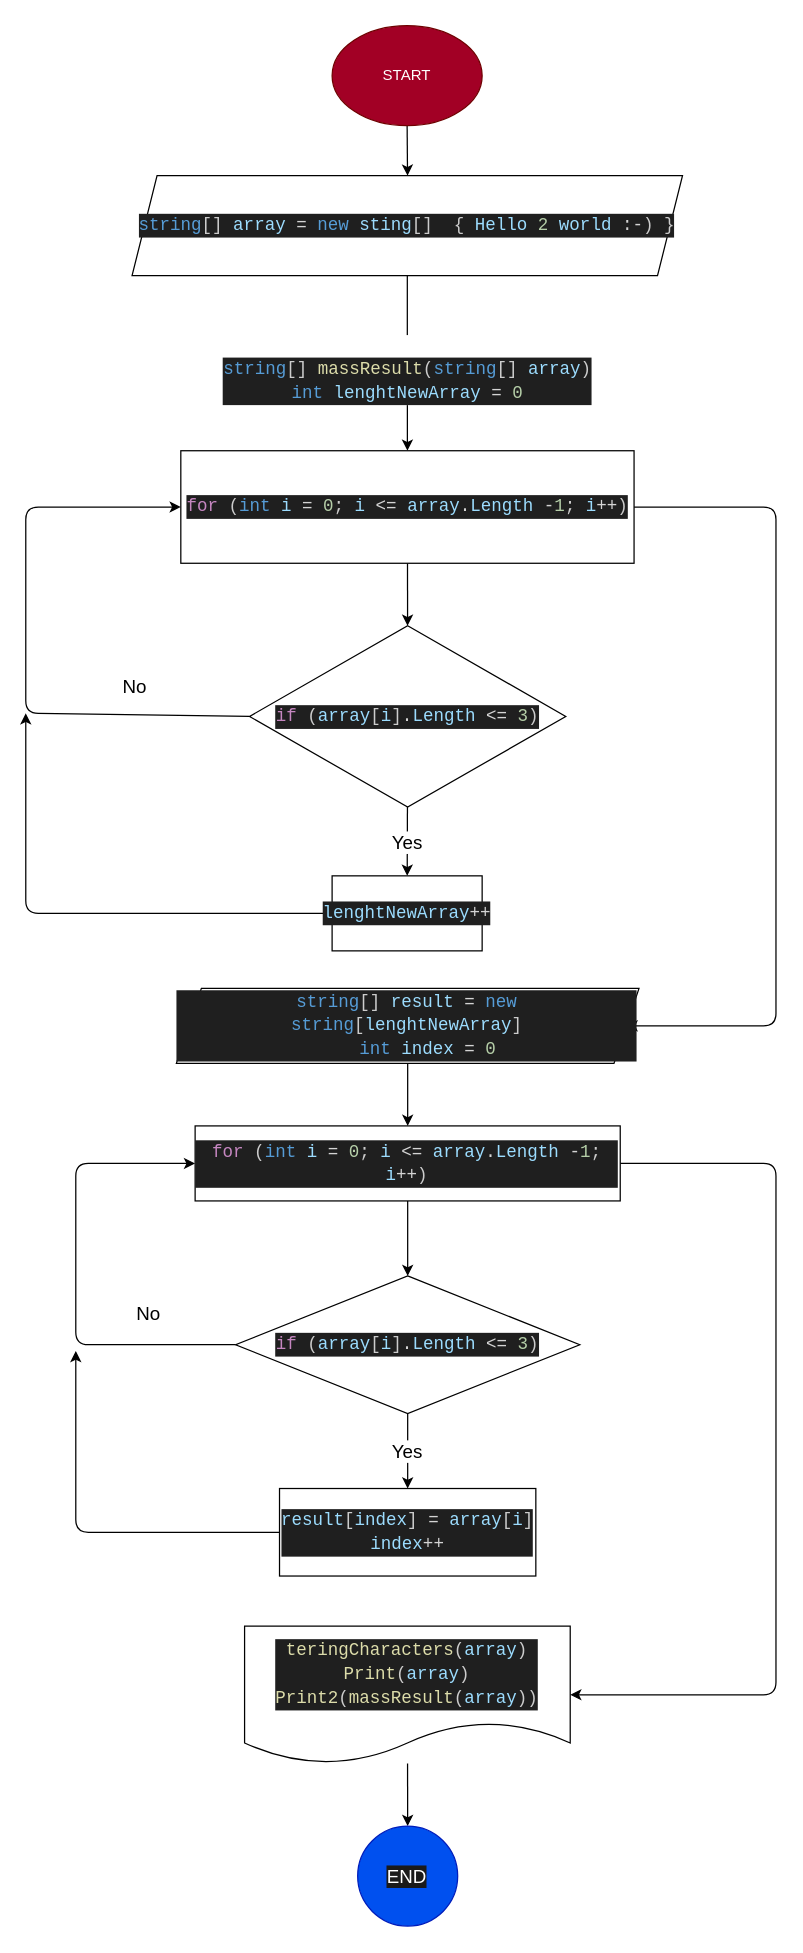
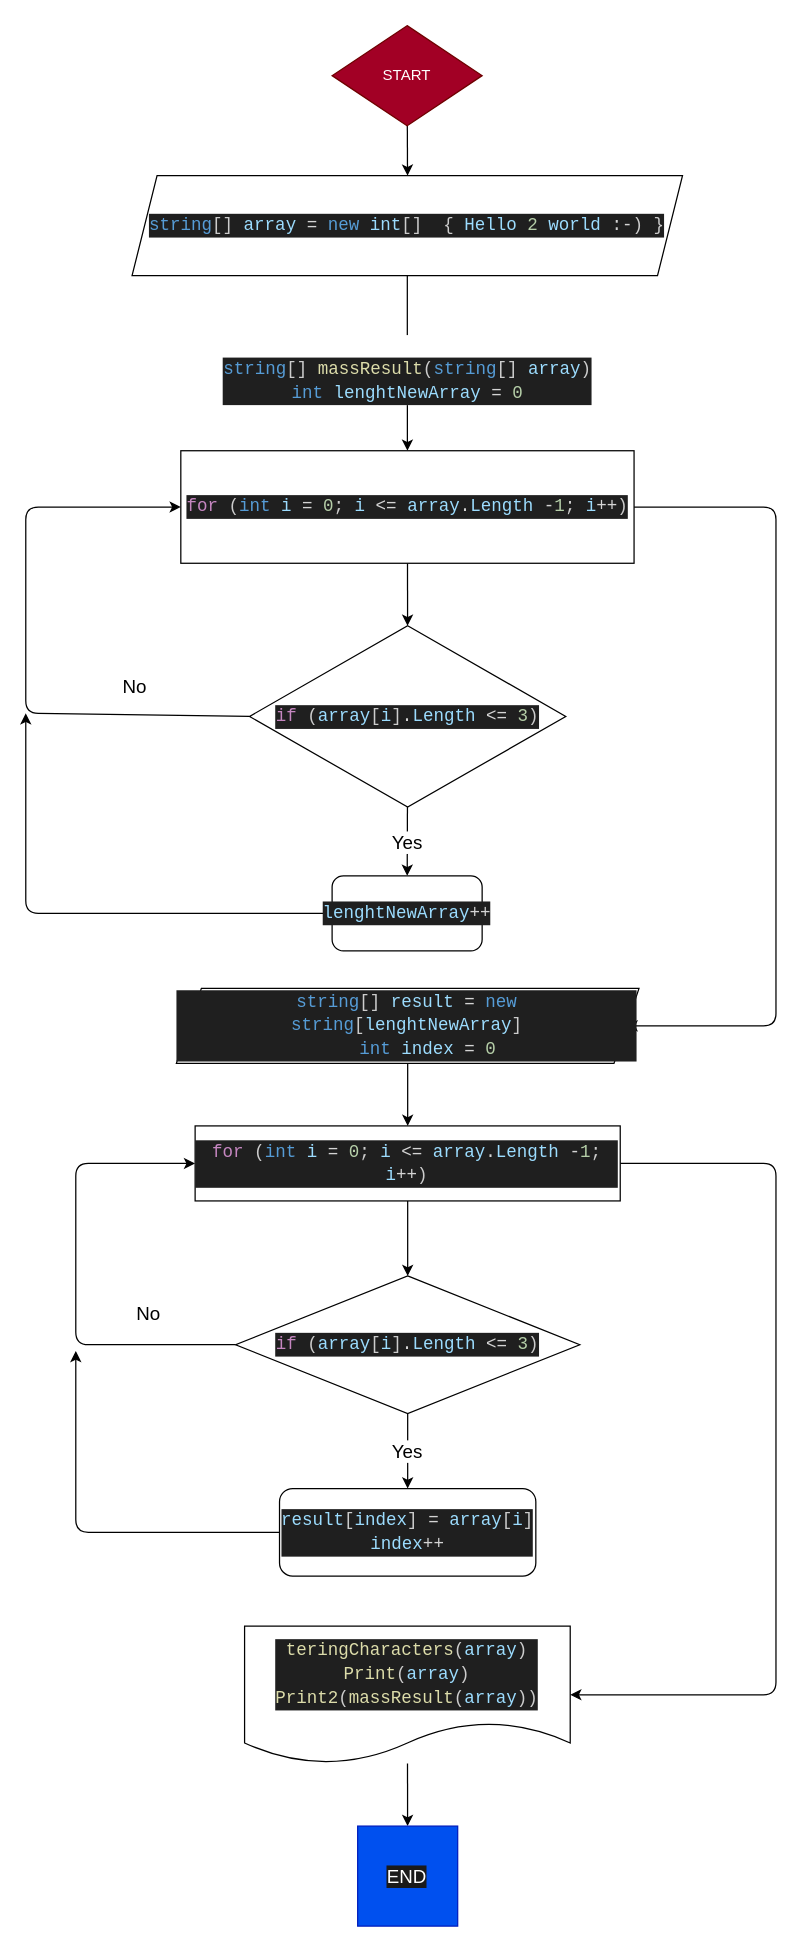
- <mxCell id="3" value="START" style="ellipse;whiteSpace=wrap;html=1;fillColor=#a20025;fontColor=#ffffff;strokeColor=#6F0000;" vertex="1" parent="1"><mxGeometry x="265" y="20" width="120" height="80" as="geometry" /></mxCell>
+ <mxCell id="3" value="START" style="rhombus;whiteSpace=wrap;html=1;fillColor=#a20025;fontColor=#ffffff;strokeColor=#6F0000;" vertex="1" parent="1"><mxGeometry x="265" y="20" width="120" height="80" as="geometry" /></mxCell>
- <mxCell id="5" value="&lt;div style=&quot;background-color: rgb(31, 31, 31); font-family: Consolas, &amp;quot;Courier New&amp;quot;, monospace; font-size: 14px; line-height: 19px;&quot;&gt;&lt;div style=&quot;color: rgb(204, 204, 204);&quot;&gt;&lt;span style=&quot;color: #569cd6;&quot;&gt;string&lt;/span&gt;[] &lt;span style=&quot;color: #9cdcfe;&quot;&gt;array&lt;/span&gt; &lt;span style=&quot;color: #d4d4d4;&quot;&gt;=&lt;/span&gt; &lt;span style=&quot;color: #569cd6;&quot;&gt;new&lt;/span&gt; &lt;span style=&quot;color: #9cdcfe;&quot;&gt;sting&lt;/span&gt;[] &amp;nbsp;{ &lt;span style=&quot;color: #9cdcfe;&quot;&gt;Hello&lt;/span&gt; &lt;span style=&quot;color: #b5cea8;&quot;&gt;2&lt;/span&gt; &lt;span style=&quot;color: #9cdcfe;&quot;&gt;world&lt;/span&gt; &lt;span style=&quot;color: #d4d4d4;&quot;&gt;:&lt;/span&gt;&lt;span style=&quot;color: #d4d4d4;&quot;&gt;-&lt;/span&gt;) }&lt;/div&gt;&lt;/div&gt;" style="shape=parallelogram;perimeter=parallelogramPerimeter;whiteSpace=wrap;html=1;fixedSize=1;" vertex="1" parent="1"><mxGeometry x="105" y="140" width="440.25" height="80" as="geometry" /></mxCell>
+ <mxCell id="5" value="&lt;div style=&quot;background-color: rgb(31, 31, 31); font-family: Consolas, &amp;quot;Courier New&amp;quot;, monospace; font-size: 14px; line-height: 19px;&quot;&gt;&lt;div style=&quot;color: rgb(204, 204, 204);&quot;&gt;&lt;span style=&quot;color: #569cd6;&quot;&gt;string&lt;/span&gt;[] &lt;span style=&quot;color: #9cdcfe;&quot;&gt;array&lt;/span&gt; &lt;span style=&quot;color: #d4d4d4;&quot;&gt;=&lt;/span&gt; &lt;span style=&quot;color: #569cd6;&quot;&gt;new&lt;/span&gt; &lt;span style=&quot;color: #9cdcfe;&quot;&gt;int&lt;/span&gt;[] &amp;nbsp;{ &lt;span style=&quot;color: #9cdcfe;&quot;&gt;Hello&lt;/span&gt; &lt;span style=&quot;color: #b5cea8;&quot;&gt;2&lt;/span&gt; &lt;span style=&quot;color: #9cdcfe;&quot;&gt;world&lt;/span&gt; &lt;span style=&quot;color: #d4d4d4;&quot;&gt;:&lt;/span&gt;&lt;span style=&quot;color: #d4d4d4;&quot;&gt;-&lt;/span&gt;) }&lt;/div&gt;&lt;/div&gt;" style="shape=parallelogram;perimeter=parallelogramPerimeter;whiteSpace=wrap;html=1;fixedSize=1;" vertex="1" parent="1"><mxGeometry x="105" y="140" width="440.25" height="80" as="geometry" /></mxCell>
- <mxCell id="13" value="&lt;div style=&quot;color: rgb(204, 204, 204); background-color: rgb(31, 31, 31); font-family: Consolas, &amp;quot;Courier New&amp;quot;, monospace; font-size: 14px; line-height: 19px;&quot;&gt;&lt;span style=&quot;color: #9cdcfe;&quot;&gt;lenghtNewArray&lt;/span&gt;&lt;span style=&quot;color: #d4d4d4;&quot;&gt;++&lt;/span&gt;&lt;/div&gt;" style="whiteSpace=wrap;html=1;" vertex="1" parent="1"><mxGeometry x="265" y="700" width="120" height="60" as="geometry" /></mxCell>
+ <mxCell id="13" value="&lt;div style=&quot;color: rgb(204, 204, 204); background-color: rgb(31, 31, 31); font-family: Consolas, &amp;quot;Courier New&amp;quot;, monospace; font-size: 14px; line-height: 19px;&quot;&gt;&lt;span style=&quot;color: #9cdcfe;&quot;&gt;lenghtNewArray&lt;/span&gt;&lt;span style=&quot;color: #d4d4d4;&quot;&gt;++&lt;/span&gt;&lt;/div&gt;" style="whiteSpace=wrap;html=1;rounded=1;" vertex="1" parent="1"><mxGeometry x="265" y="700" width="120" height="60" as="geometry" /></mxCell>
- <mxCell id="23" value="&lt;div style=&quot;background-color: rgb(31, 31, 31); font-family: Consolas, &amp;quot;Courier New&amp;quot;, monospace; font-size: 14px; line-height: 19px;&quot;&gt;&lt;div style=&quot;&quot;&gt;&lt;span style=&quot;color: rgb(156, 220, 254);&quot;&gt;result&lt;/span&gt;&lt;font color=&quot;#cccccc&quot;&gt;[&lt;/font&gt;&lt;font color=&quot;#9cdcfe&quot;&gt;index&lt;/font&gt;&lt;font color=&quot;#cccccc&quot;&gt;] &lt;/font&gt;&lt;span style=&quot;color: rgb(212, 212, 212);&quot;&gt;=&lt;/span&gt; &lt;span style=&quot;color: rgb(156, 220, 254);&quot;&gt;array&lt;/span&gt;&lt;font color=&quot;#cccccc&quot;&gt;[&lt;/font&gt;&lt;span style=&quot;color: rgb(156, 220, 254);&quot;&gt;i&lt;/span&gt;&lt;font color=&quot;#cccccc&quot;&gt;]&lt;/font&gt;&lt;/div&gt;&lt;div style=&quot;color: rgb(204, 204, 204);&quot;&gt;&lt;span style=&quot;color: rgb(156, 220, 254);&quot;&gt;index&lt;/span&gt;&lt;span style=&quot;color: rgb(212, 212, 212);&quot;&gt;++&lt;/span&gt;&lt;/div&gt;&lt;/div&gt;" style="whiteSpace=wrap;html=1;fontSize=15;labelBackgroundColor=#1A1A1A;align=center;" vertex="1" parent="1"><mxGeometry x="222.94" y="1190" width="205" height="70" as="geometry" /></mxCell>
+ <mxCell id="23" value="&lt;div style=&quot;background-color: rgb(31, 31, 31); font-family: Consolas, &amp;quot;Courier New&amp;quot;, monospace; font-size: 14px; line-height: 19px;&quot;&gt;&lt;div style=&quot;&quot;&gt;&lt;span style=&quot;color: rgb(156, 220, 254);&quot;&gt;result&lt;/span&gt;&lt;font color=&quot;#cccccc&quot;&gt;[&lt;/font&gt;&lt;font color=&quot;#9cdcfe&quot;&gt;index&lt;/font&gt;&lt;font color=&quot;#cccccc&quot;&gt;] &lt;/font&gt;&lt;span style=&quot;color: rgb(212, 212, 212);&quot;&gt;=&lt;/span&gt; &lt;span style=&quot;color: rgb(156, 220, 254);&quot;&gt;array&lt;/span&gt;&lt;font color=&quot;#cccccc&quot;&gt;[&lt;/font&gt;&lt;span style=&quot;color: rgb(156, 220, 254);&quot;&gt;i&lt;/span&gt;&lt;font color=&quot;#cccccc&quot;&gt;]&lt;/font&gt;&lt;/div&gt;&lt;div style=&quot;color: rgb(204, 204, 204);&quot;&gt;&lt;span style=&quot;color: rgb(156, 220, 254);&quot;&gt;index&lt;/span&gt;&lt;span style=&quot;color: rgb(212, 212, 212);&quot;&gt;++&lt;/span&gt;&lt;/div&gt;&lt;/div&gt;" style="whiteSpace=wrap;html=1;fontSize=15;labelBackgroundColor=#1A1A1A;align=center;rounded=1;" vertex="1" parent="1"><mxGeometry x="222.94" y="1190" width="205" height="70" as="geometry" /></mxCell>
- <mxCell id="26" value="END" style="ellipse;whiteSpace=wrap;html=1;fontSize=15;labelBackgroundColor=#1A1A1A;fillColor=#0050ef;fontColor=#ffffff;strokeColor=#001DBC;" vertex="1" parent="1"><mxGeometry x="285.44" y="1460" width="80" height="80" as="geometry" /></mxCell>
+ <mxCell id="26" value="END" style="whiteSpace=wrap;html=1;fontSize=15;labelBackgroundColor=#1A1A1A;fillColor=#0050ef;fontColor=#ffffff;strokeColor=#001DBC;rounded=0;" vertex="1" parent="1"><mxGeometry x="285.44" y="1460" width="80" height="80" as="geometry" /></mxCell>
